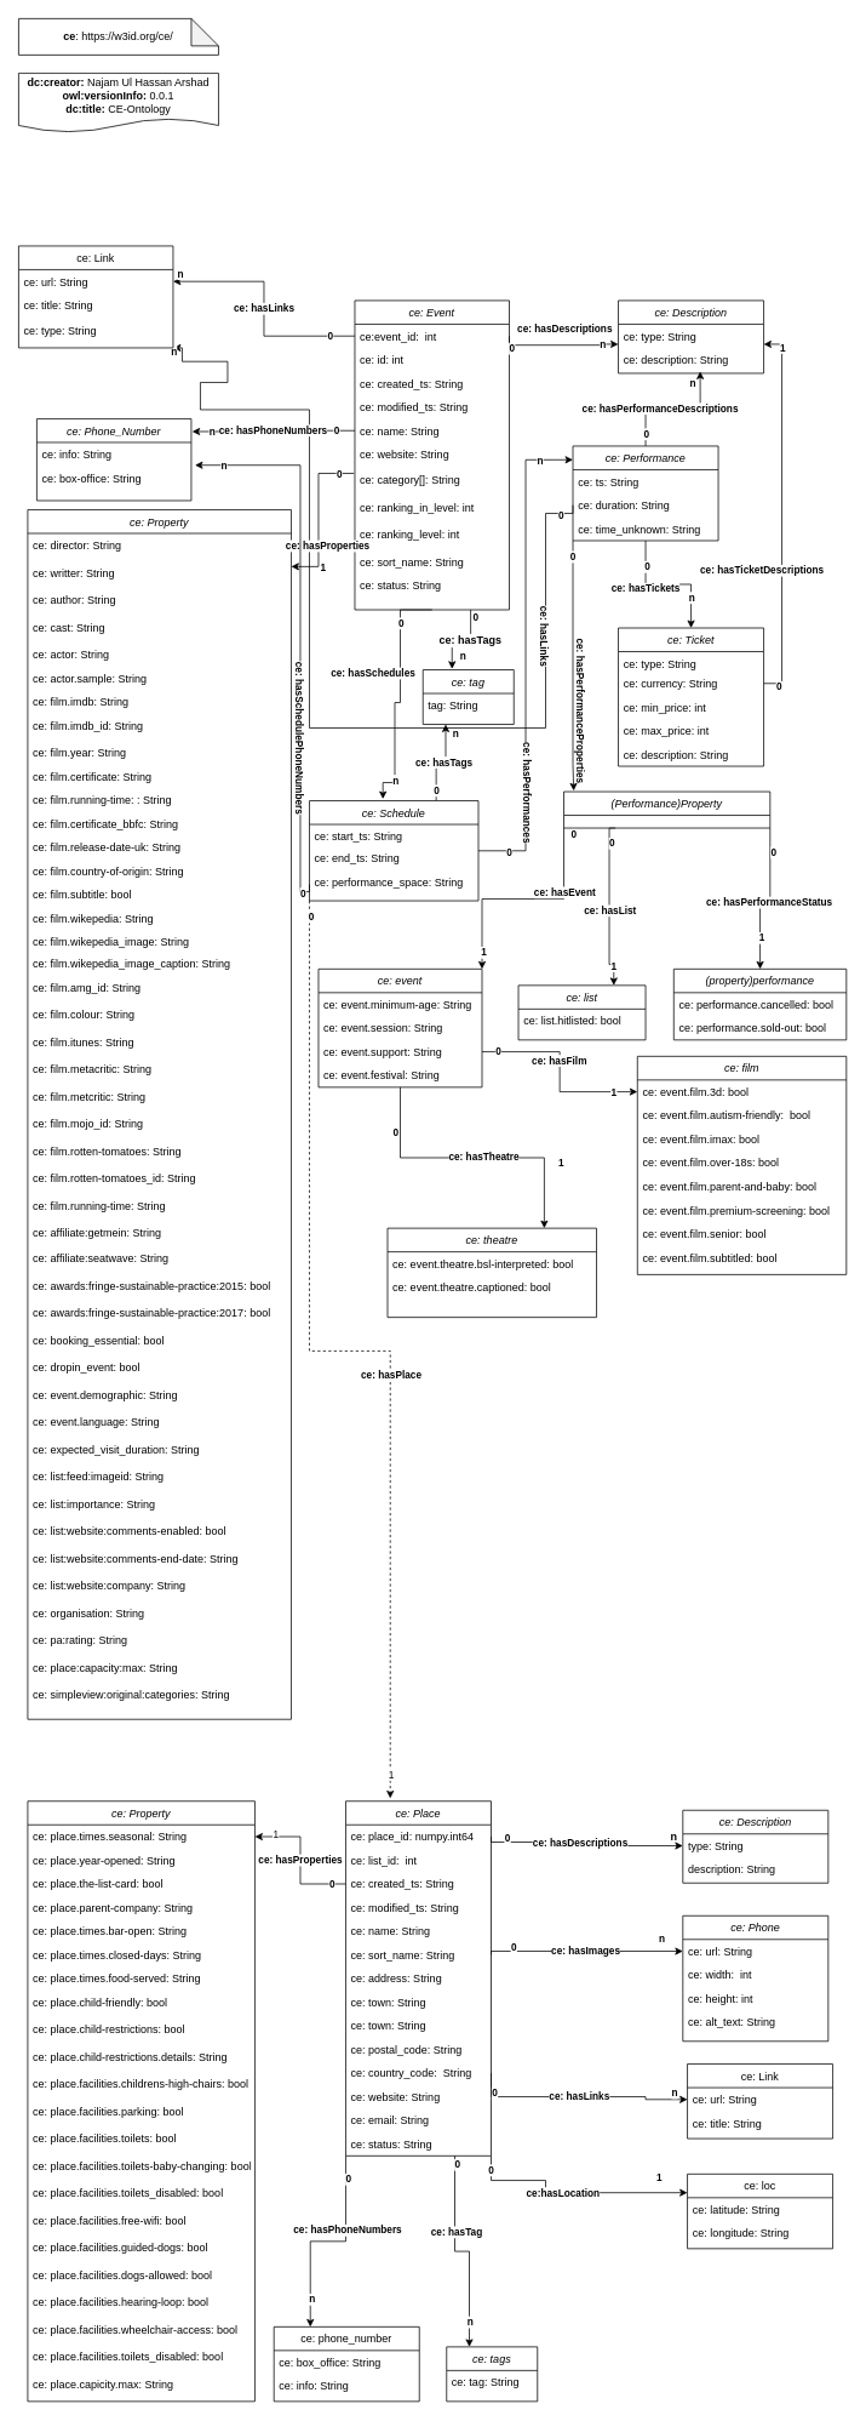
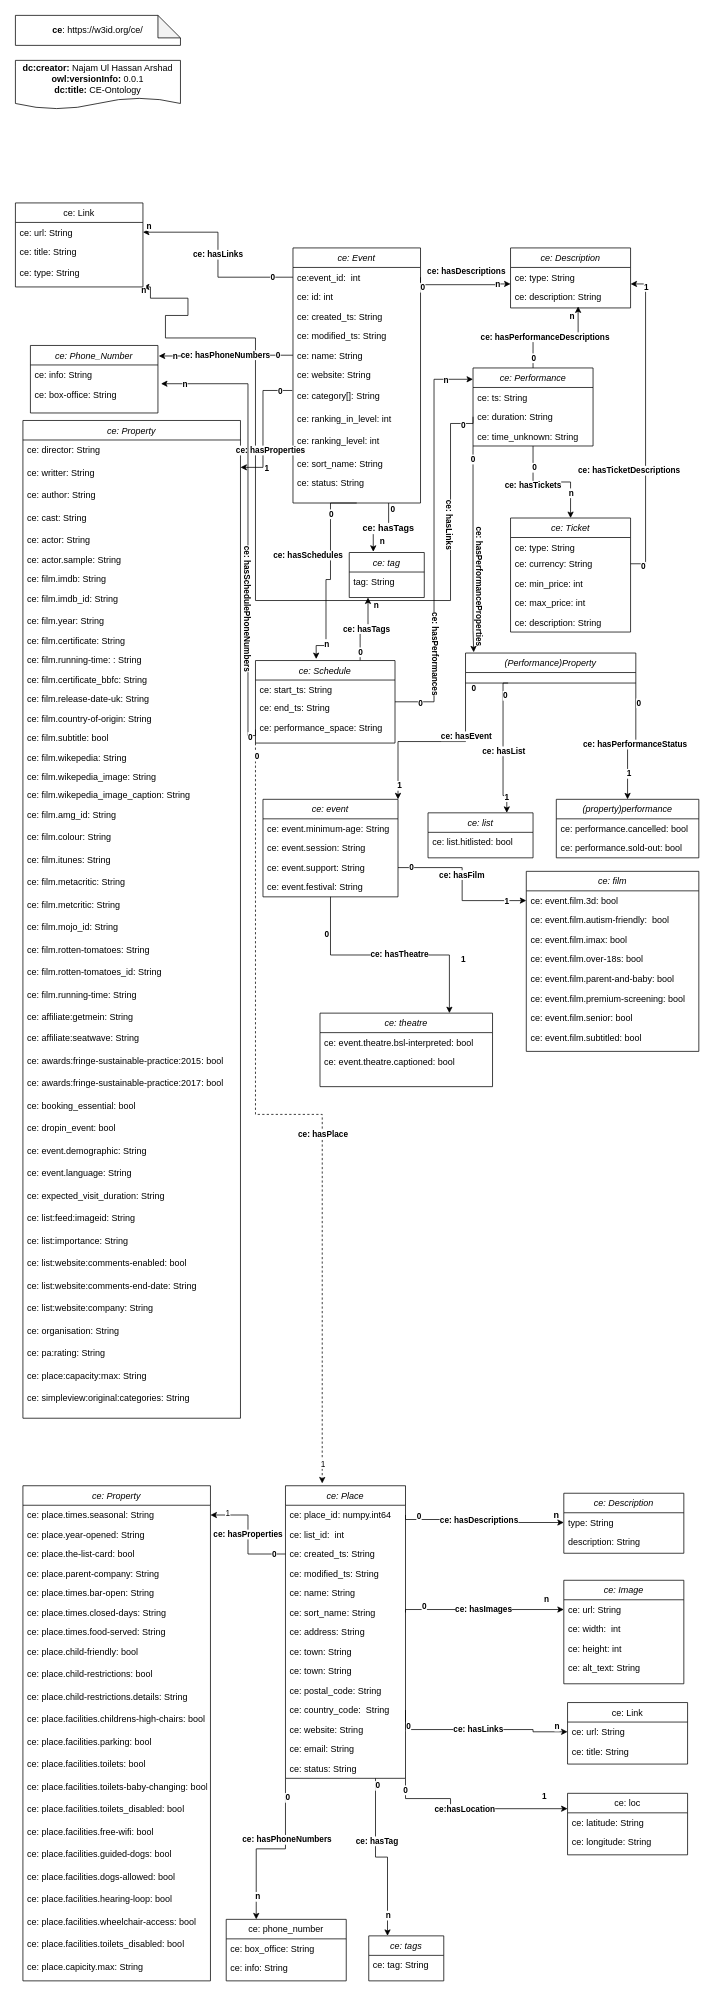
- <mxCell id="29" value="ce: Phone" style="swimlane;fontStyle=2;align=center;verticalAlign=top;childLayout=stackLayout;horizontal=1;startSize=26;horizontalStack=0;resizeParent=1;resizeLast=0;collapsible=1;marginBottom=0;rounded=0;shadow=0;strokeWidth=1;" vertex="1" parent="1"><mxGeometry x="751" y="2106" width="160" height="138" as="geometry"><mxRectangle x="130" y="380" width="160" height="26" as="alternateBounds" /></mxGeometry></mxCell>
+ <mxCell id="29" value="ce: Image" style="swimlane;fontStyle=2;align=center;verticalAlign=top;childLayout=stackLayout;horizontal=1;startSize=26;horizontalStack=0;resizeParent=1;resizeLast=0;collapsible=1;marginBottom=0;rounded=0;shadow=0;strokeWidth=1;" vertex="1" parent="1"><mxGeometry x="751" y="2106" width="160" height="138" as="geometry"><mxRectangle x="130" y="380" width="160" height="26" as="alternateBounds" /></mxGeometry></mxCell>
